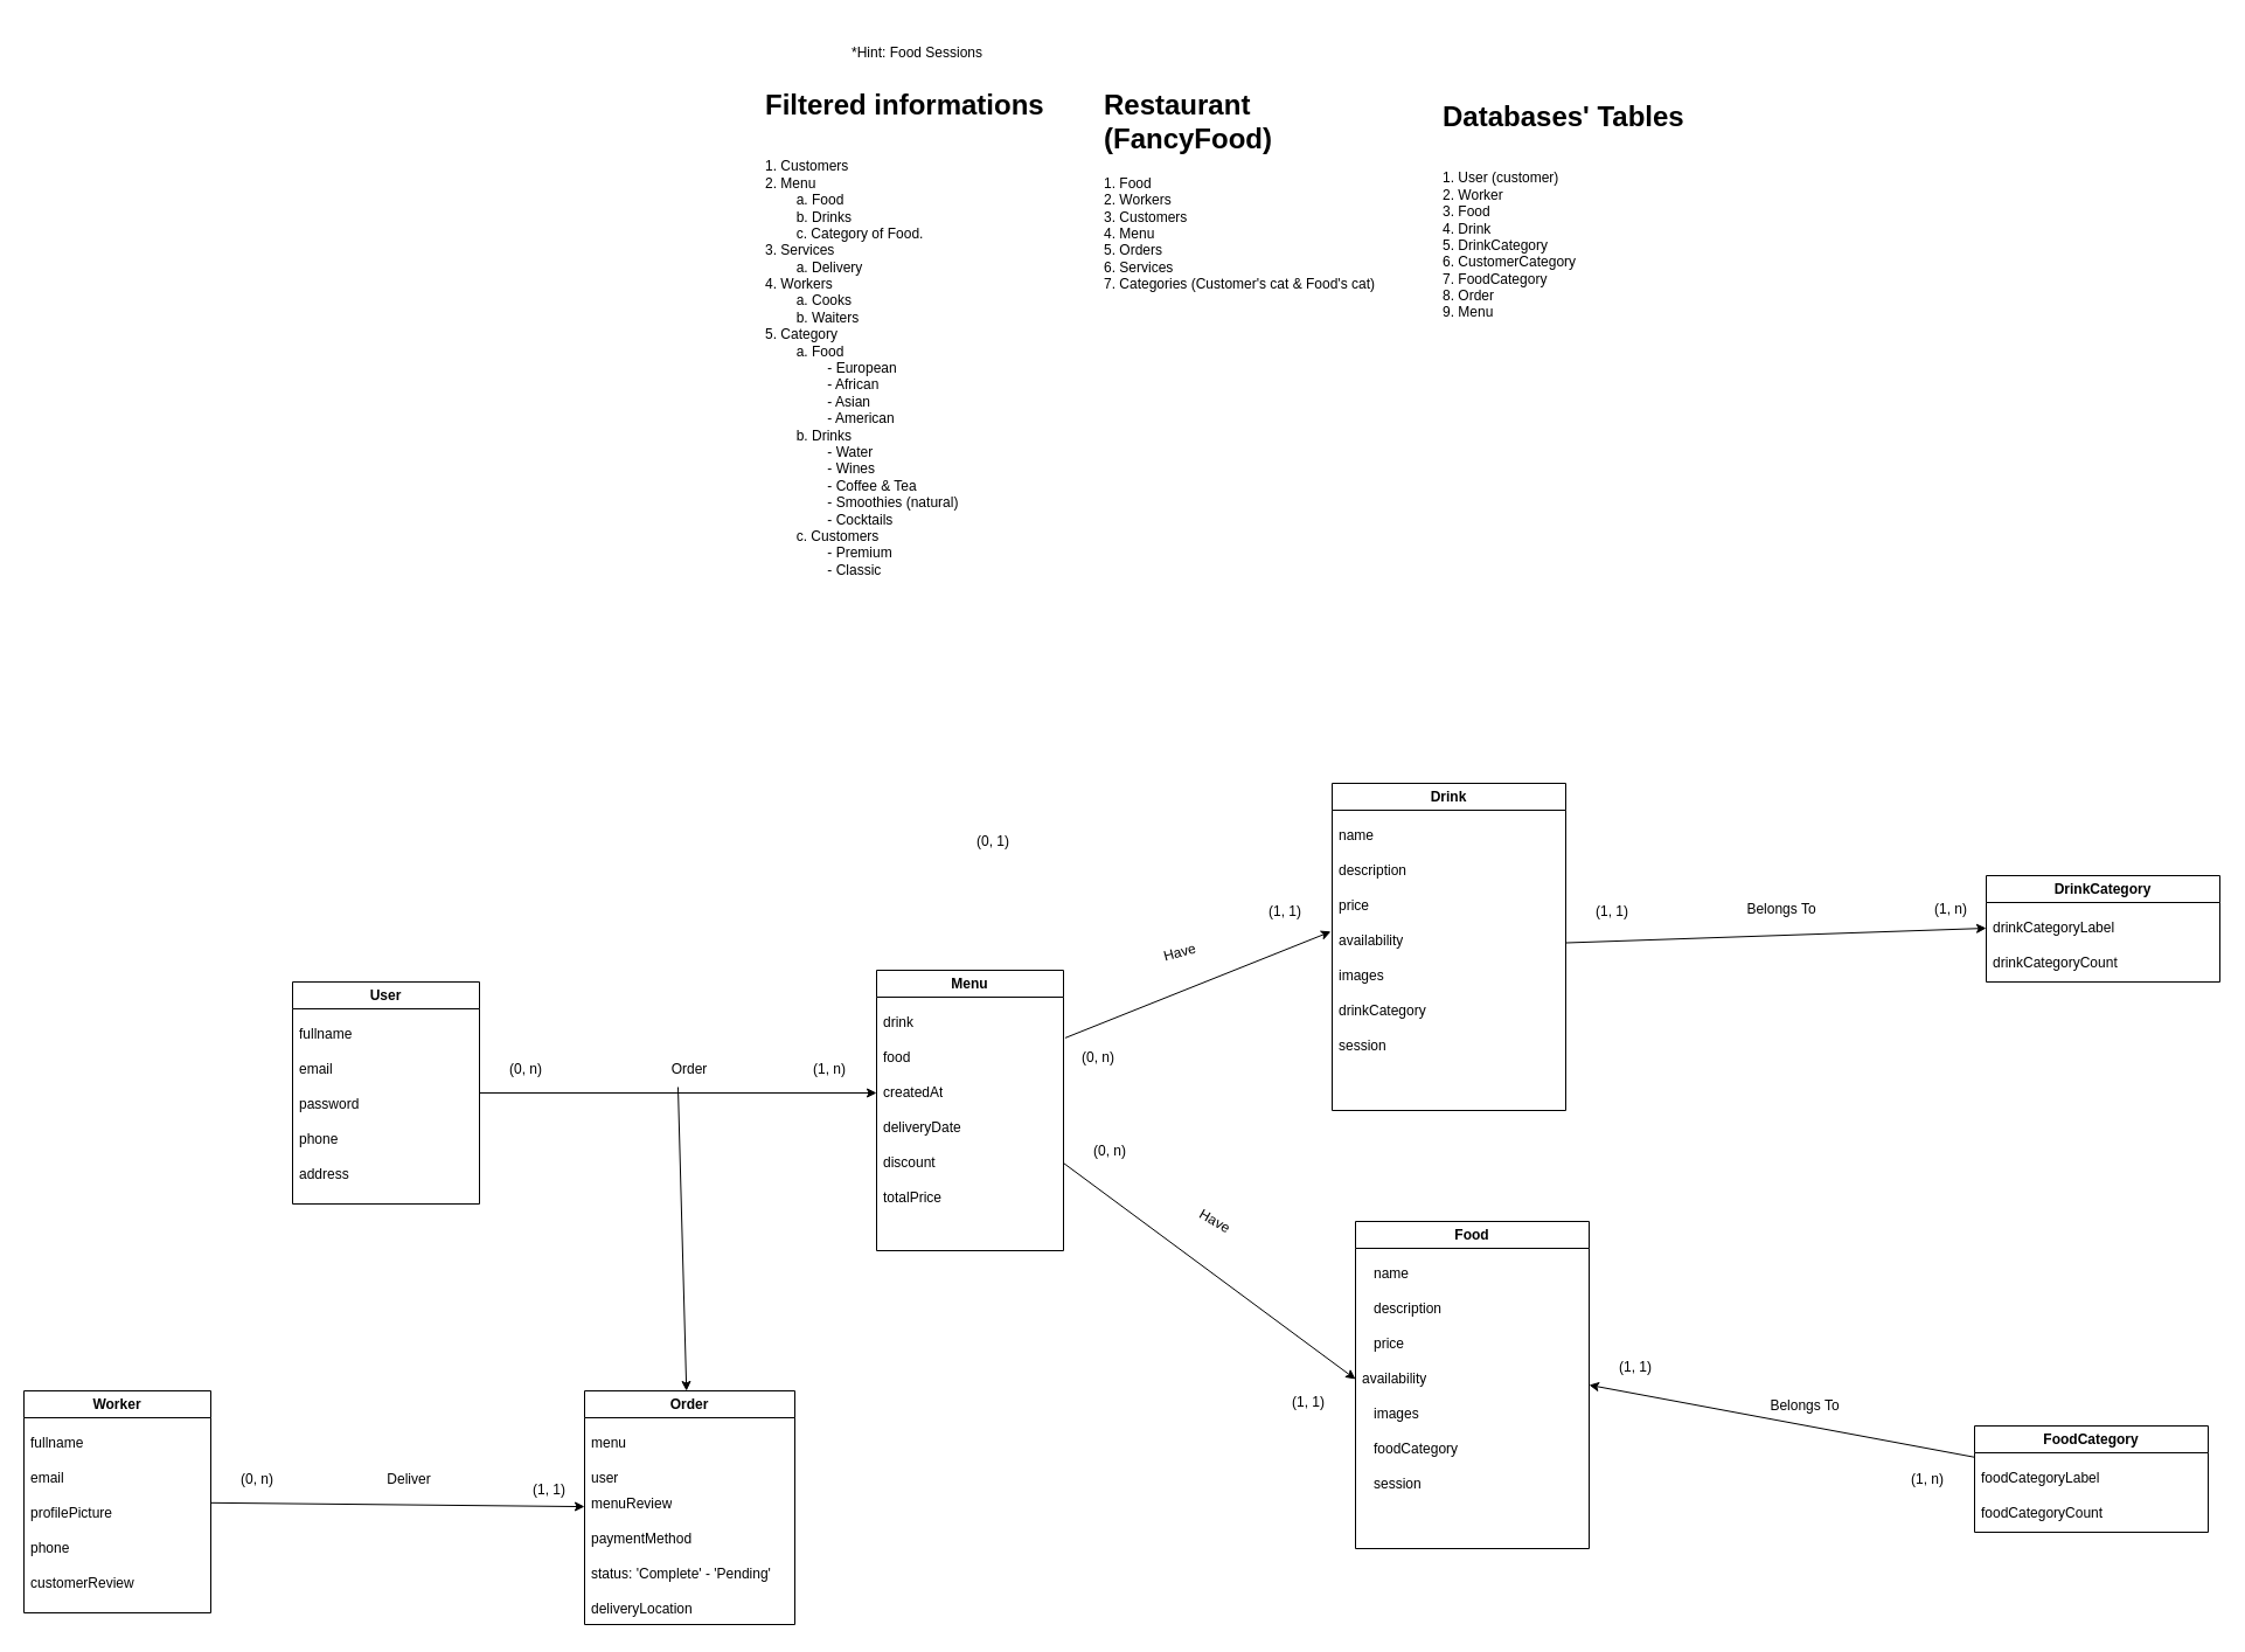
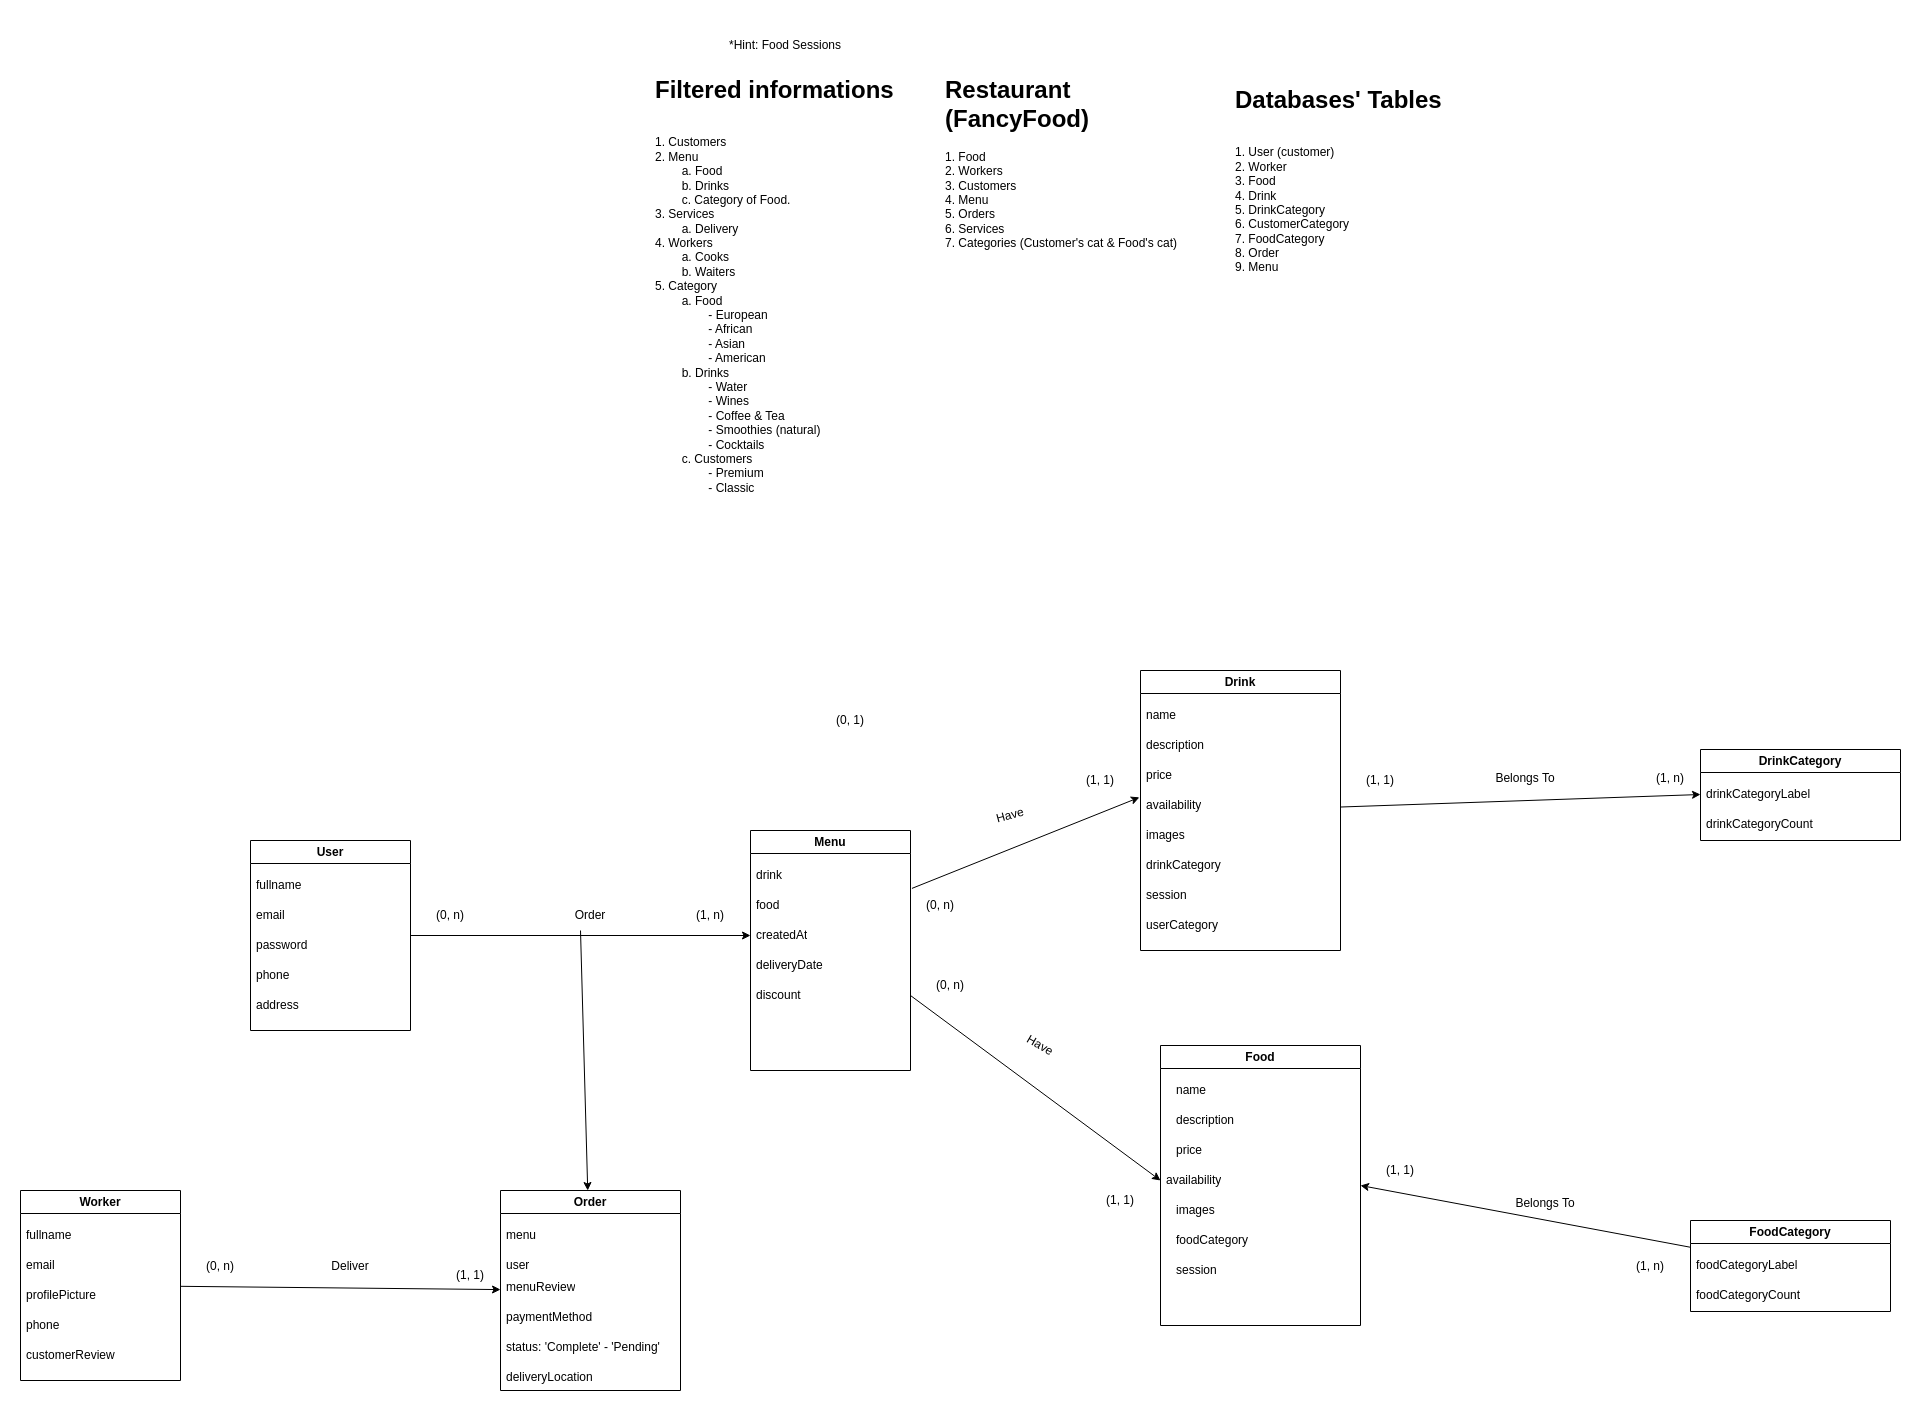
+ <mxCell id="31" value="userCategory" style="text;strokeColor=none;fillColor=none;align=left;verticalAlign=middle;spacingLeft=4;spacingRight=4;overflow=hidden;points=[[0,0.5],[1,0.5]];portConstraint=eastwest;rotatable=0;whiteSpace=wrap;html=1;" parent="23" vertex="1"><mxGeometry y="240" width="180" height="30" as="geometry" /></mxCell>
- <mxCell id="13" value="totalPrice" style="text;strokeColor=none;fillColor=none;align=left;verticalAlign=middle;spacingLeft=4;spacingRight=4;overflow=hidden;points=[[0,0.5],[1,0.5]];portConstraint=eastwest;rotatable=0;whiteSpace=wrap;html=1;" vertex="1" parent="7"><mxGeometry y="180" width="160" height="30" as="geometry" /></mxCell>
